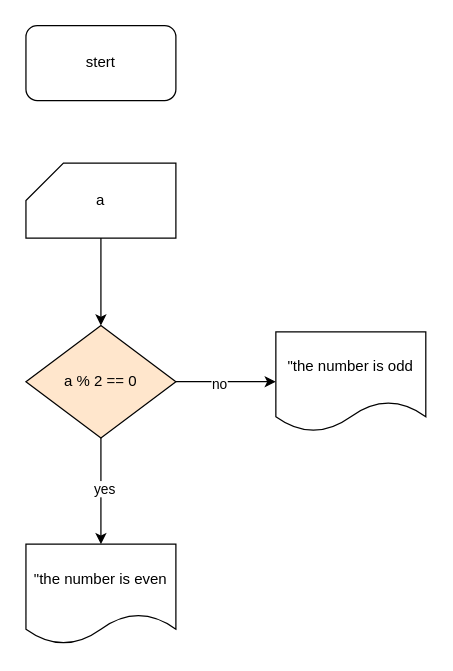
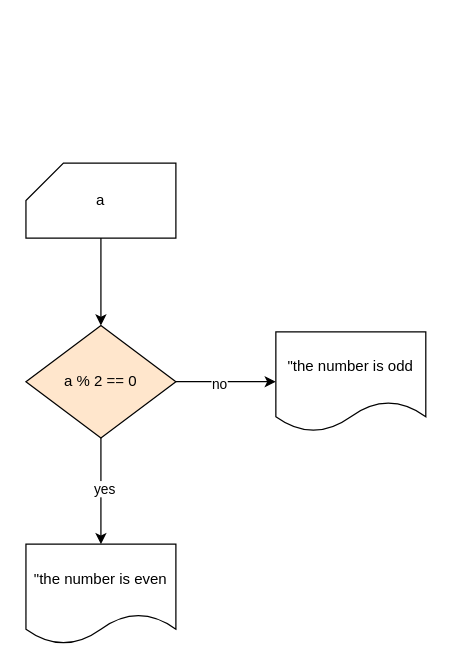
- <mxCell id="2" value="stert" style="rounded=1;whiteSpace=wrap;html=1;" vertex="1" parent="1"><mxGeometry x="20" y="20" width="120" height="60" as="geometry" /></mxCell>
